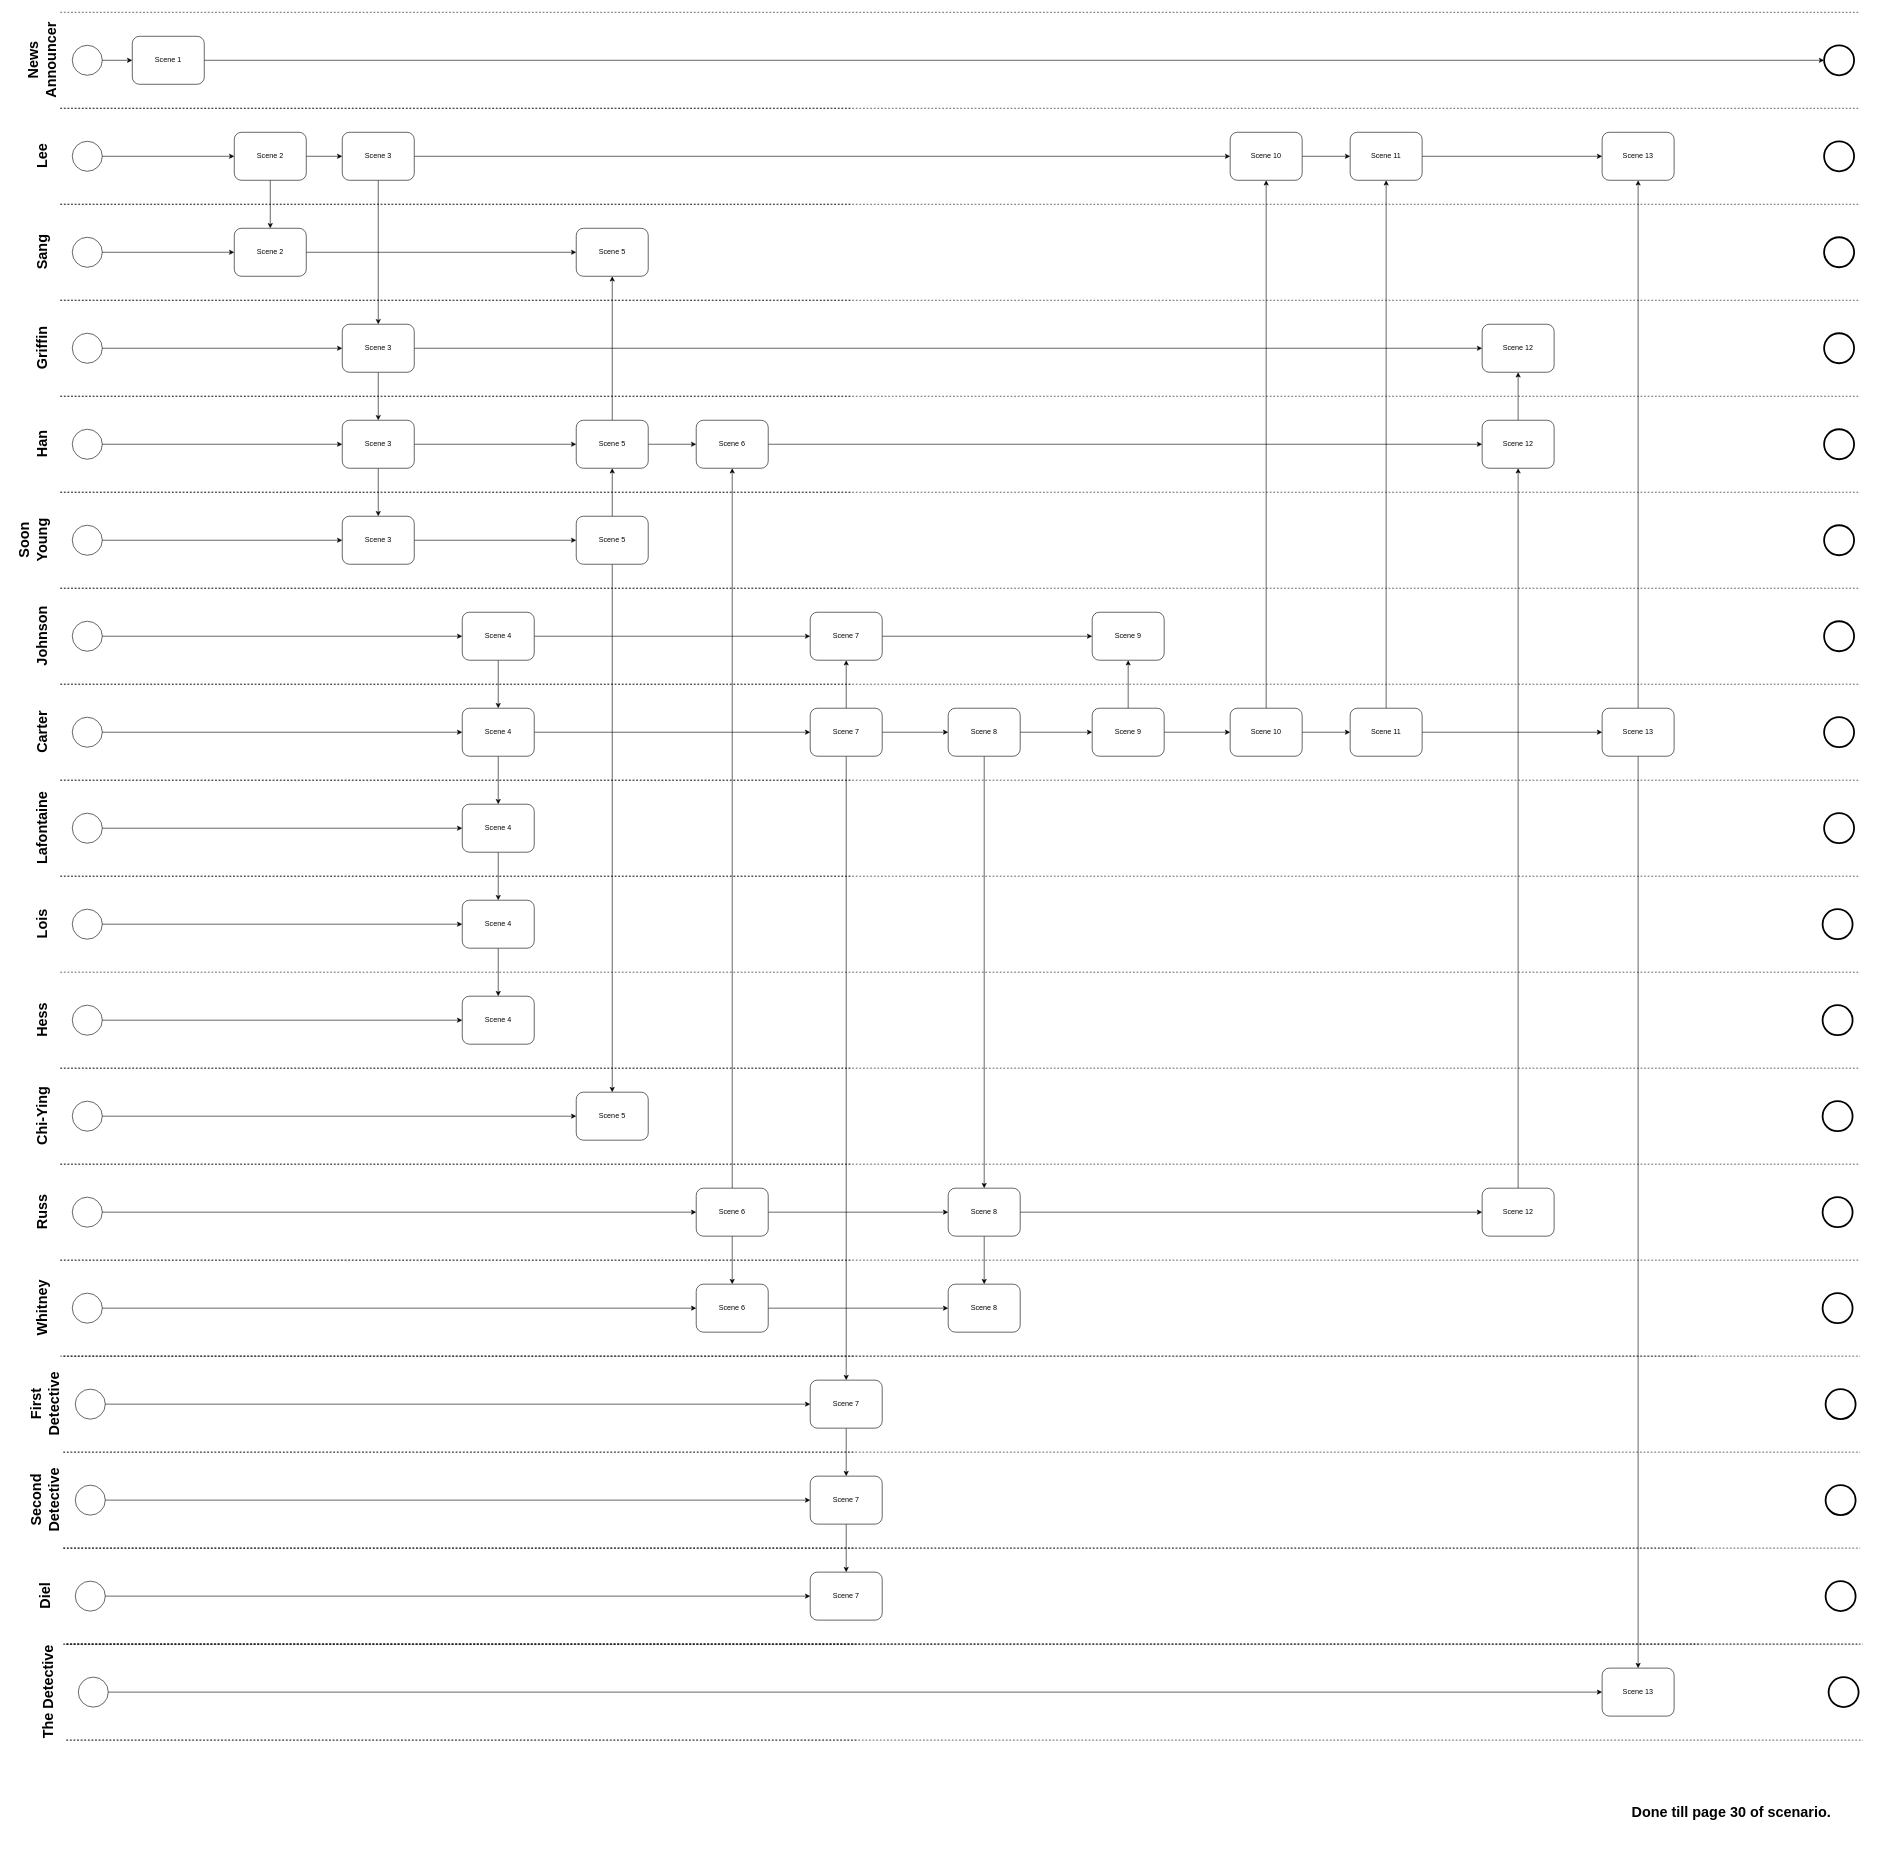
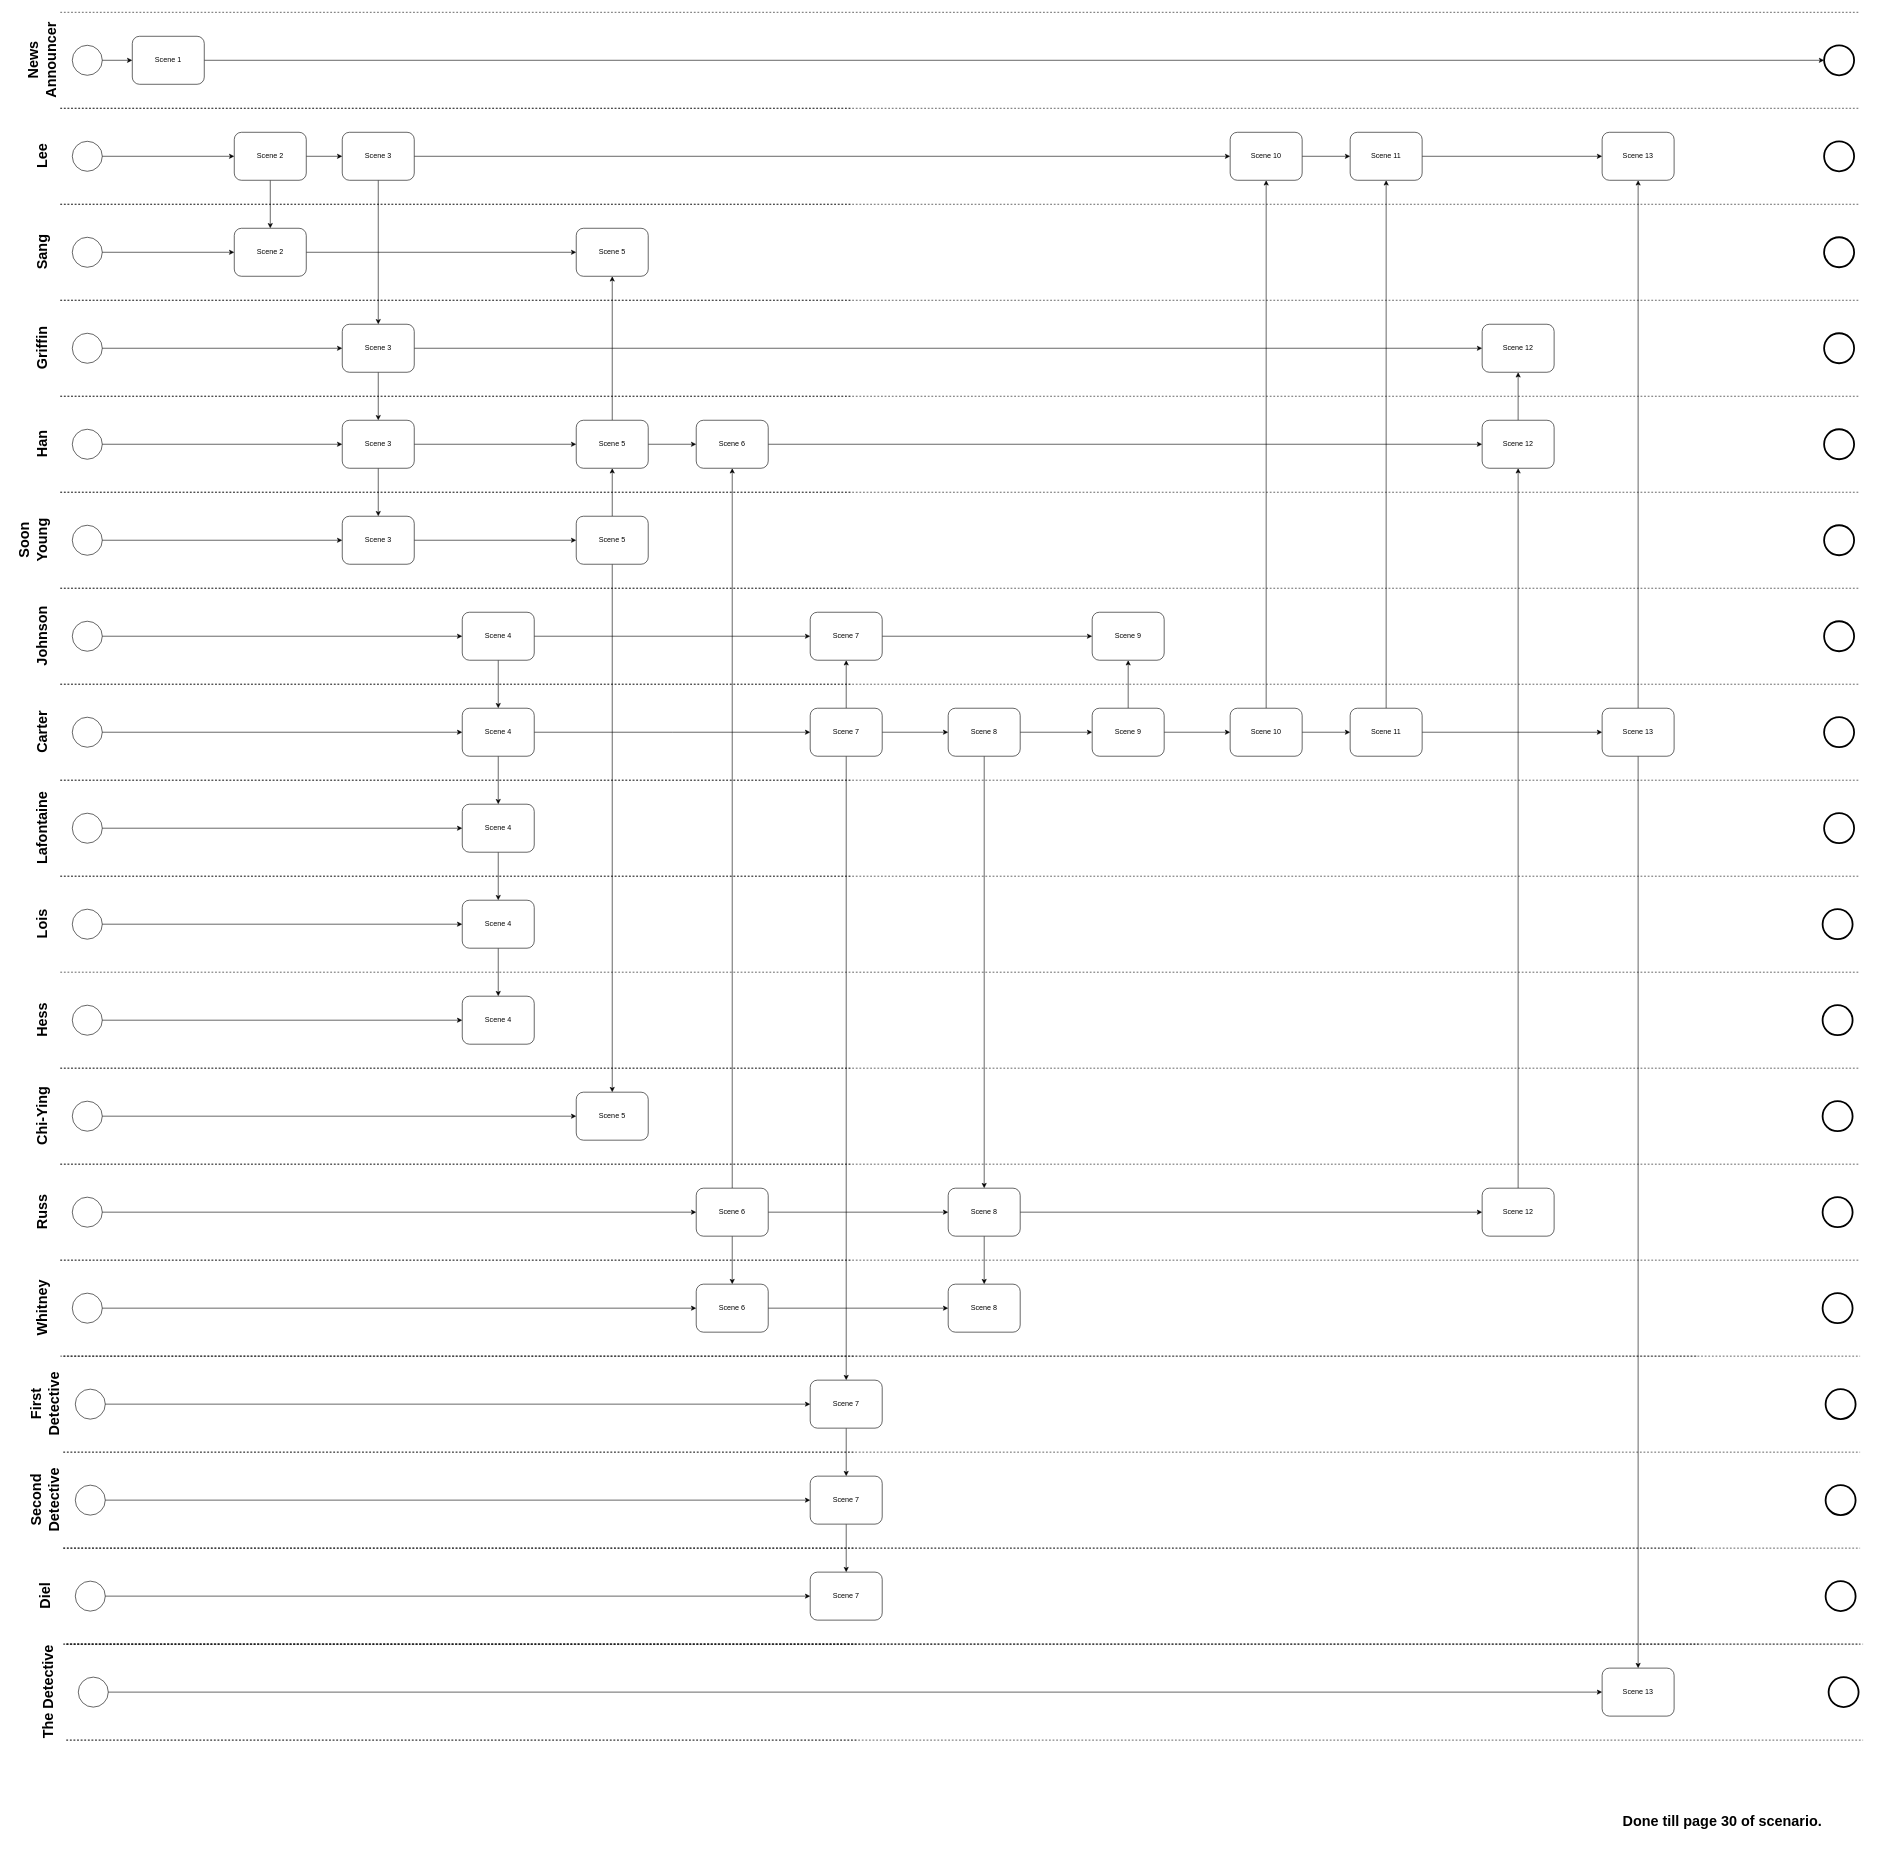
- <mxCell id="208" value="Done till page 30 of scenario. " style="text;strokeColor=none;fillColor=none;html=1;fontSize=24;fontStyle=1;verticalAlign=middle;align=center;" vertex="1" parent="1"><mxGeometry x="2630" y="2940" width="510" height="160" as="geometry" /></mxCell>
+ <mxCell id="208" value="Done till page 30 of scenario. " style="text;strokeColor=none;fillColor=none;html=1;fontSize=24;fontStyle=1;verticalAlign=middle;align=center;" vertex="1" parent="1"><mxGeometry x="2615" y="2955" width="510" height="160" as="geometry" /></mxCell>
